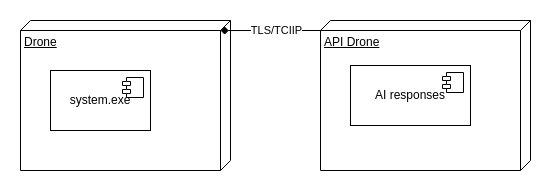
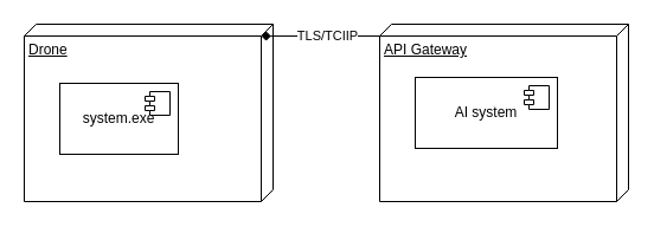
- <mxCell id="5" value="API Drone" style="verticalAlign=top;align=left;spacingTop=8;spacingLeft=2;spacingRight=12;shape=cube;size=10;direction=south;fontStyle=4;html=1;whiteSpace=wrap;" vertex="1" parent="1"><mxGeometry x="320" y="20" width="210" height="150" as="geometry" /></mxCell>
+ <mxCell id="5" value="API Gateway" style="verticalAlign=top;align=left;spacingTop=8;spacingLeft=2;spacingRight=12;shape=cube;size=10;direction=south;fontStyle=4;html=1;whiteSpace=wrap;" vertex="1" parent="1"><mxGeometry x="320" y="20" width="210" height="150" as="geometry" /></mxCell>
- <mxCell id="6" value="AI responses" style="html=1;dropTarget=0;whiteSpace=wrap;" vertex="1" parent="1"><mxGeometry x="350" y="65" width="120" height="60" as="geometry" /></mxCell>
+ <mxCell id="6" value="AI system" style="html=1;dropTarget=0;whiteSpace=wrap;" vertex="1" parent="1"><mxGeometry x="350" y="65" width="120" height="60" as="geometry" /></mxCell>
